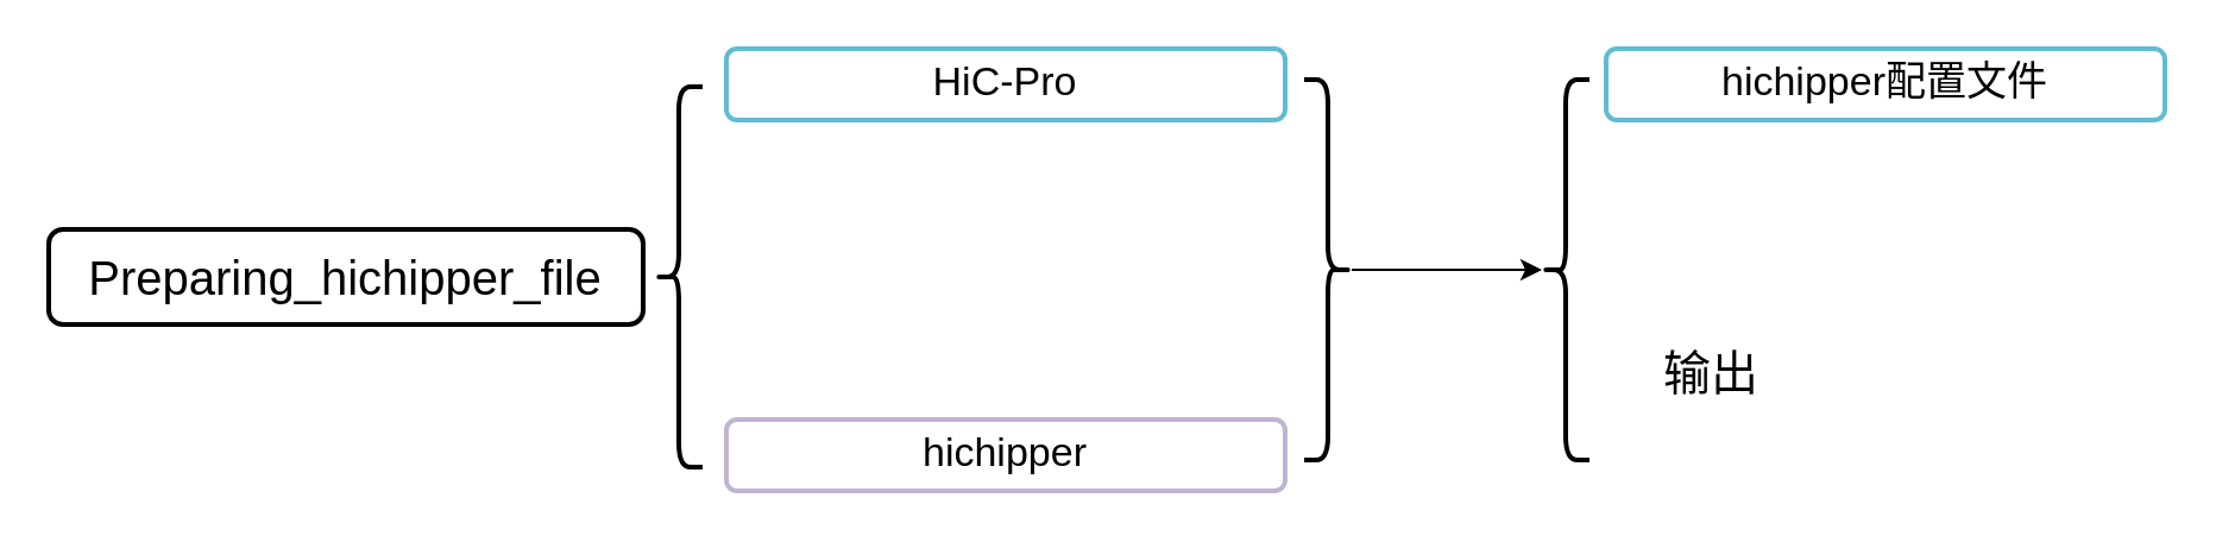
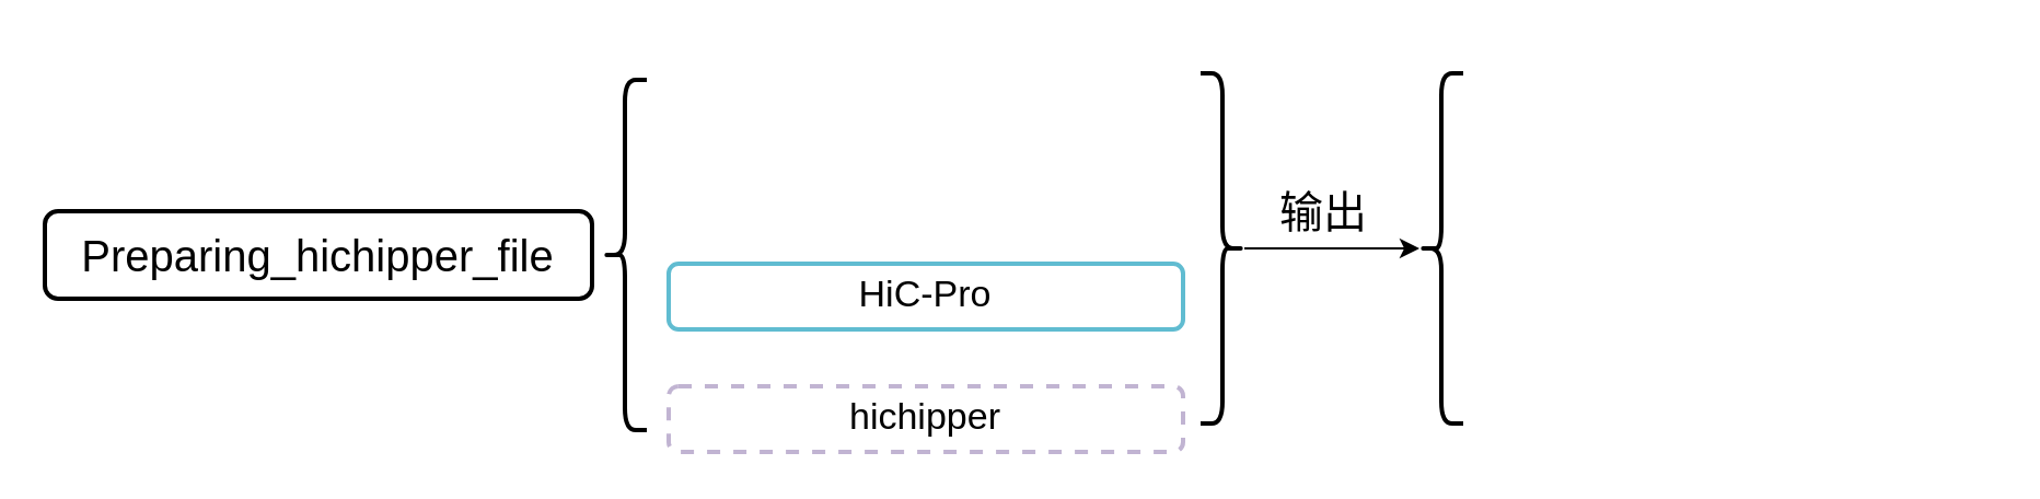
- <mxCell id="4" value="HiC-Pro" style="rounded=1;whiteSpace=wrap;html=1;strokeWidth=2;fontSize=17;strokeColor=#60BCD1;" parent="1" vertex="1"><mxGeometry x="305" y="20" width="235" height="30" as="geometry" /></mxCell>
+ <mxCell id="4" value="HiC-Pro" style="rounded=1;whiteSpace=wrap;html=1;strokeWidth=2;fontSize=17;strokeColor=#60BCD1;" parent="1" vertex="1"><mxGeometry x="305" y="120" width="235" height="30" as="geometry" /></mxCell>
- <mxCell id="9" value="hichipper配置文件" style="rounded=1;whiteSpace=wrap;html=1;strokeWidth=2;fontSize=17;strokeColor=#60BCD1;" vertex="1" parent="1"><mxGeometry x="675" y="20" width="235" height="30" as="geometry" /></mxCell>
- <mxCell id="10" value="&lt;span style=&quot;font-size: 20px&quot;&gt;输出&lt;/span&gt;" style="text;html=1;align=center;verticalAlign=middle;resizable=0;points=[];autosize=1;strokeColor=none;fillColor=none;" vertex="1" parent="1"><mxGeometry x="689" y="146" width="60" height="20" as="geometry" /></mxCell>
+ <mxCell id="10" value="&lt;span style=&quot;font-size: 20px&quot;&gt;输出&lt;/span&gt;" style="text;html=1;align=center;verticalAlign=middle;resizable=0;points=[];autosize=1;strokeColor=none;fillColor=none;" vertex="1" parent="1"><mxGeometry x="574" y="86" width="60" height="20" as="geometry" /></mxCell>
- <mxCell id="5" value="hichipper" style="rounded=1;whiteSpace=wrap;html=1;strokeWidth=2;fontSize=17;strokeColor=#C1B4D2;" parent="1" vertex="1"><mxGeometry x="305" y="176" width="235" height="30" as="geometry" /></mxCell>
+ <mxCell id="5" value="hichipper" style="rounded=1;whiteSpace=wrap;html=1;strokeWidth=2;fontSize=17;strokeColor=#C1B4D2;dashed=1;" parent="1" vertex="1"><mxGeometry x="305" y="176" width="235" height="30" as="geometry" /></mxCell>
